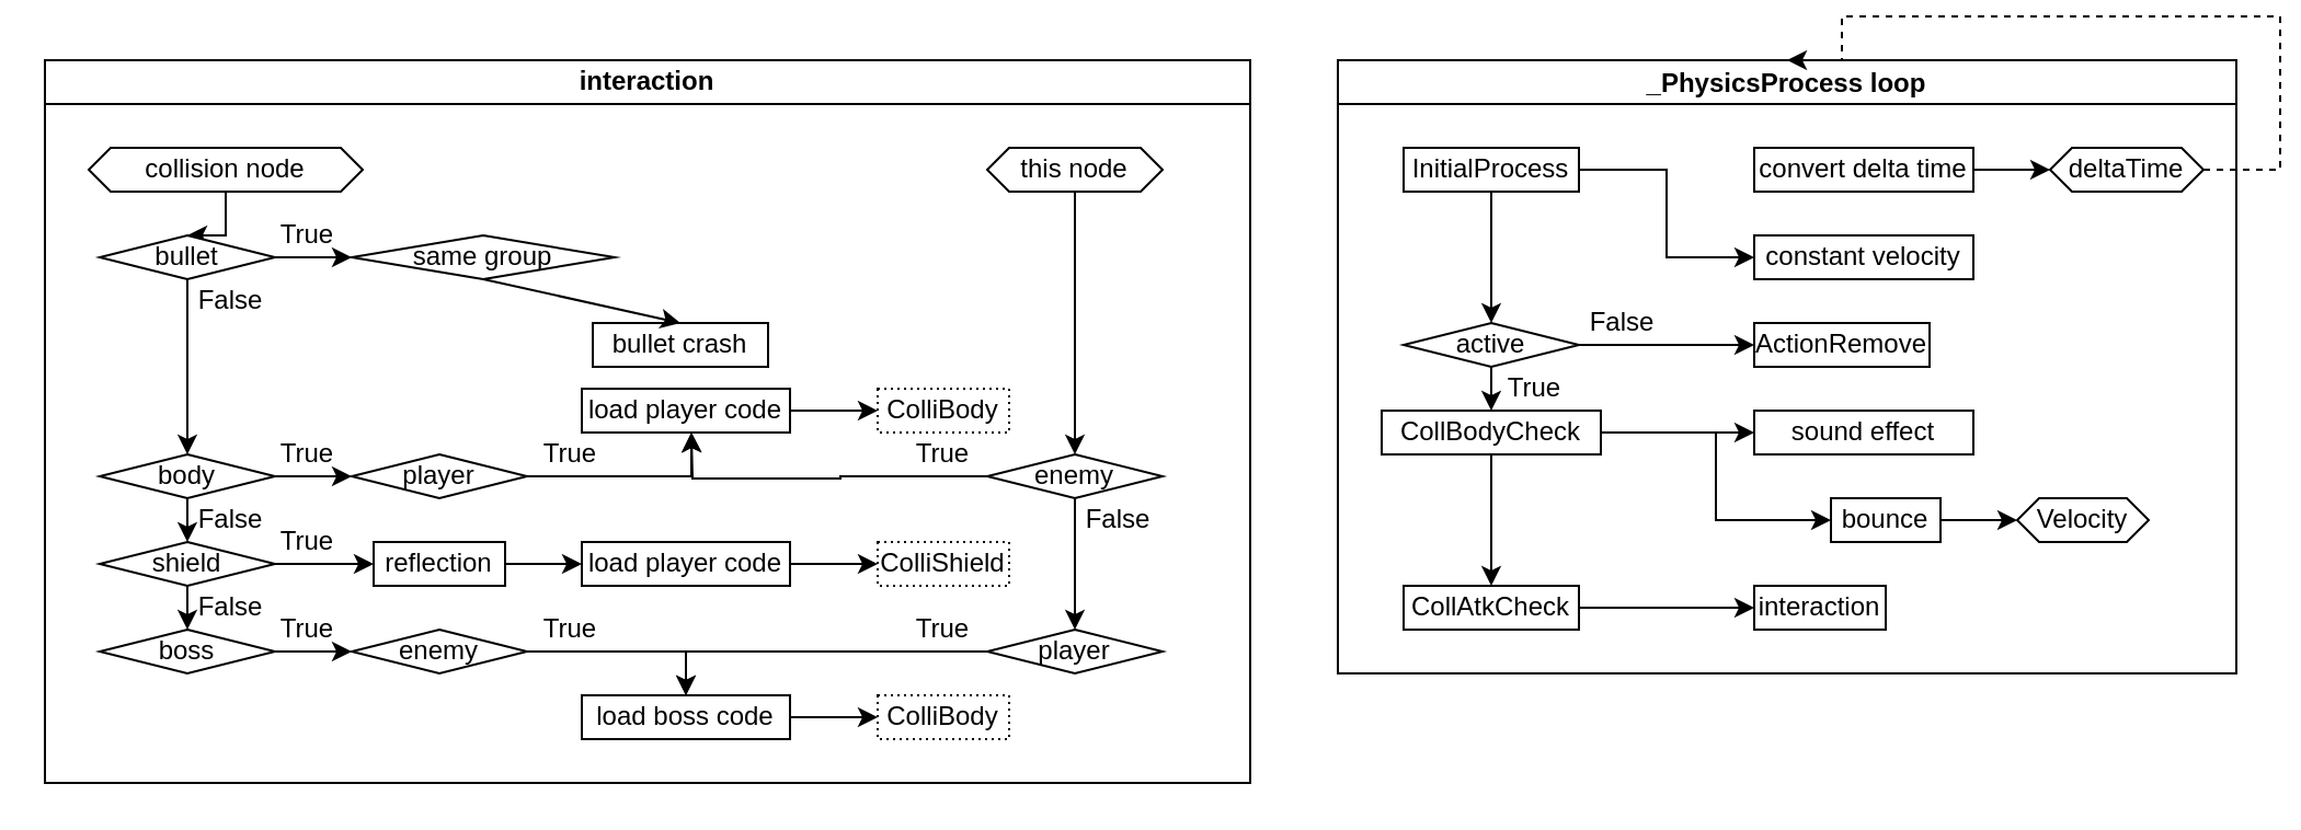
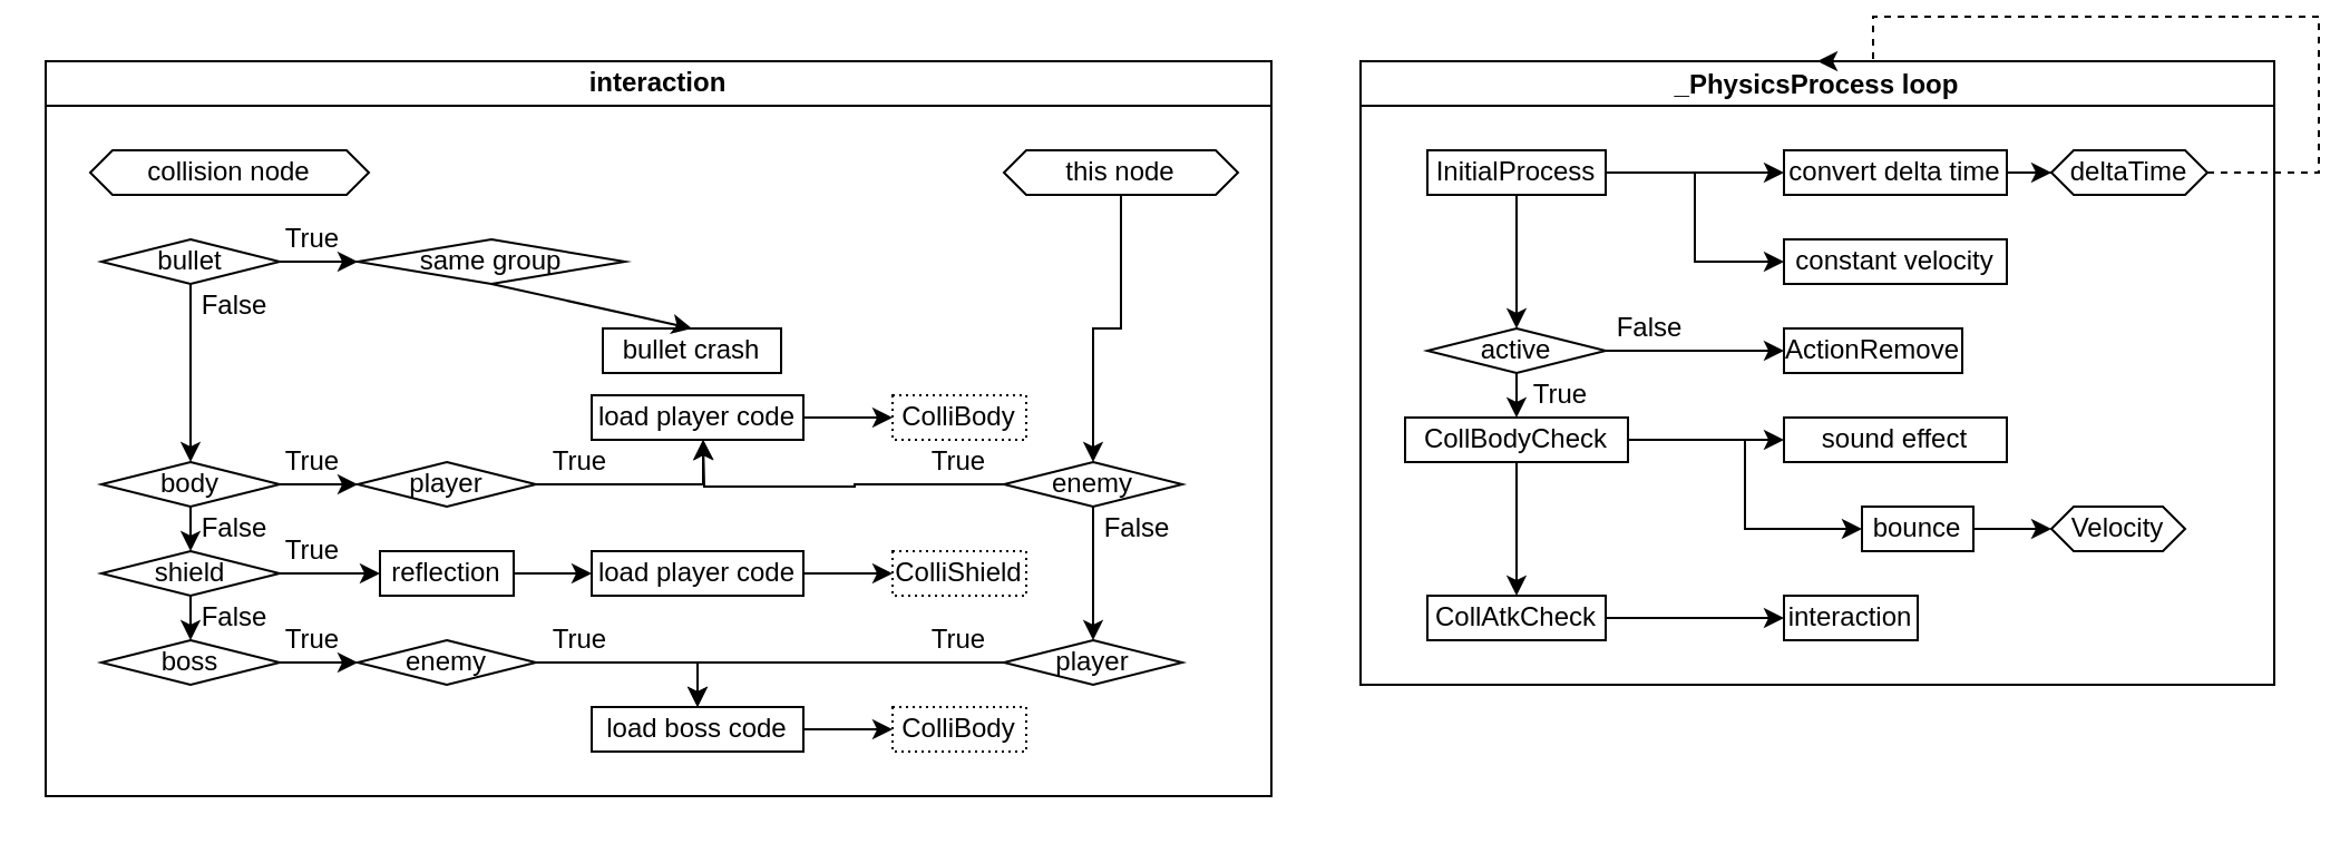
- <mxCell id="53" value="this node" style="shape=hexagon;perimeter=hexagonPerimeter2;whiteSpace=wrap;html=1;fixedSize=1;size=10;" vertex="1" parent="29"><mxGeometry x="430" y="40" width="80" height="20" as="geometry" /></mxCell>
+ <mxCell id="53" value="this node" style="shape=hexagon;perimeter=hexagonPerimeter2;whiteSpace=wrap;html=1;fixedSize=1;size=10;" vertex="1" parent="29"><mxGeometry x="430" y="40" width="105" height="20" as="geometry" /></mxCell>
+ <mxCell id="25" style="edgeStyle=orthogonalEdgeStyle;rounded=0;orthogonalLoop=1;jettySize=auto;html=1;entryX=0;entryY=0.5;entryDx=0;entryDy=0;" edge="1" parent="2" source="23" target="24"><mxGeometry relative="1" as="geometry" /></mxCell>
- <mxCell id="26" value="deltaTime" style="shape=hexagon;perimeter=hexagonPerimeter2;whiteSpace=wrap;html=1;fixedSize=1;size=10;" vertex="1" parent="2"><mxGeometry x="325" y="40" width="70" height="20" as="geometry" /></mxCell>
+ <mxCell id="26" value="deltaTime" style="shape=hexagon;perimeter=hexagonPerimeter2;whiteSpace=wrap;html=1;fixedSize=1;size=10;" vertex="1" parent="2"><mxGeometry x="310" y="40" width="70" height="20" as="geometry" /></mxCell>
- <mxCell id="30" style="edgeStyle=orthogonalEdgeStyle;rounded=0;orthogonalLoop=1;jettySize=auto;html=1;entryX=0.5;entryY=0;entryDx=0;entryDy=0;" edge="1" parent="29" source="31" target="32"><mxGeometry relative="1" as="geometry" /></mxCell>
